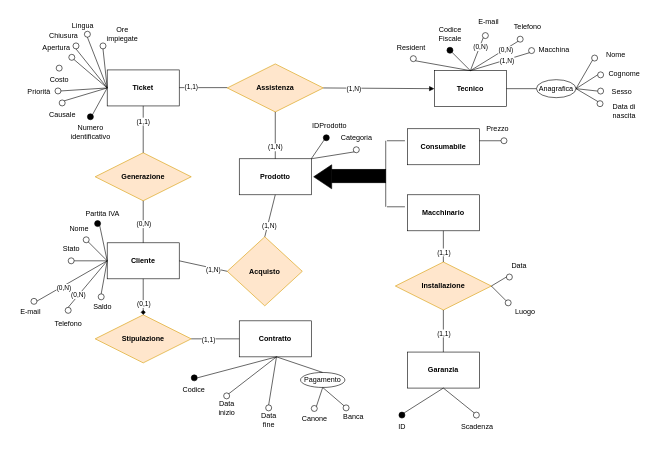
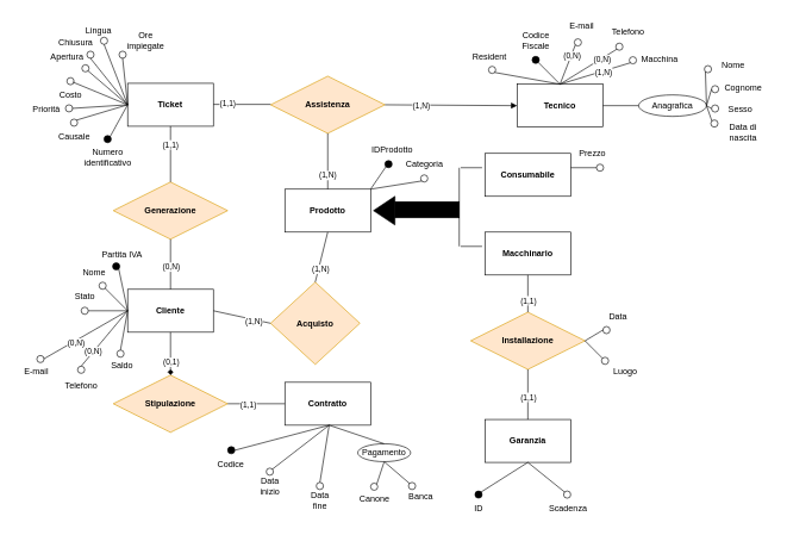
+ <mxCell id="142" value="" style="endArrow=none;html=1;rounded=0;exitX=0;exitY=0.5;exitDx=0;exitDy=0;entryX=0.572;entryY=-0.12;entryDx=0;entryDy=0;entryPerimeter=0;" parent="1" source="4" target="137" edge="1"><mxGeometry width="50" height="50" relative="1" as="geometry"><mxPoint x="116.536" y="177.464" as="sourcePoint" /><mxPoint x="188" y="156" as="targetPoint" /></mxGeometry></mxCell>
- <mxCell id="68" value="Anagrafica" style="ellipse;whiteSpace=wrap;html=1;" parent="1" vertex="1"><mxGeometry x="893" y="132.22" width="66" height="30" as="geometry" /></mxCell>
+ <mxCell id="68" value="Anagrafica" style="ellipse;whiteSpace=wrap;html=1;" parent="1" vertex="1"><mxGeometry x="893" y="132.22" width="95" height="30" as="geometry" /></mxCell>
